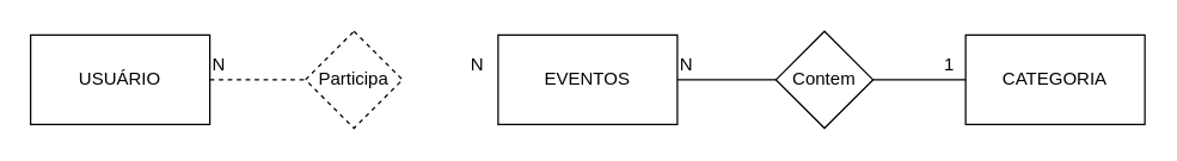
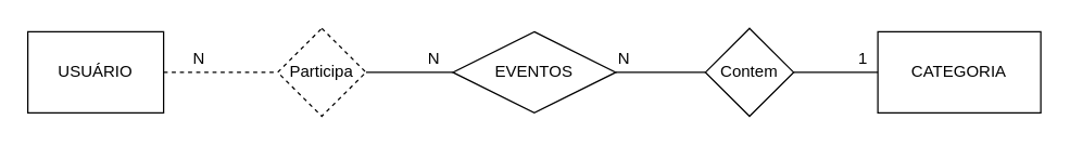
- <mxCell id="3" value="USUÁRIO" style="rounded=0;whiteSpace=wrap;html=1;" vertex="1" parent="1"><mxGeometry x="20" y="23" width="120" height="60" as="geometry" /></mxCell>
+ <mxCell id="3" value="USUÁRIO" style="rounded=0;whiteSpace=wrap;html=1;" vertex="1" parent="1"><mxGeometry x="20" y="23" width="100" height="60" as="geometry" /></mxCell>
+ <mxCell id="5" value="" style="endArrow=none;html=1;entryX=0;entryY=0.5;entryDx=0;entryDy=0;" edge="1" parent="1" source="7" target="2"><mxGeometry width="50" height="50" relative="1" as="geometry"><mxPoint x="20" y="153" as="sourcePoint" /><mxPoint x="70" y="103" as="targetPoint" /></mxGeometry></mxCell>
- <mxCell id="2" value="EVENTOS" style="rounded=0;whiteSpace=wrap;html=1;" vertex="1" parent="1"><mxGeometry x="333" y="23" width="120" height="60" as="geometry" /></mxCell>
+ <mxCell id="2" value="EVENTOS" style="rhombus;whiteSpace=wrap;html=1;" vertex="1" parent="1"><mxGeometry x="333" y="23" width="120" height="60" as="geometry" /></mxCell>
